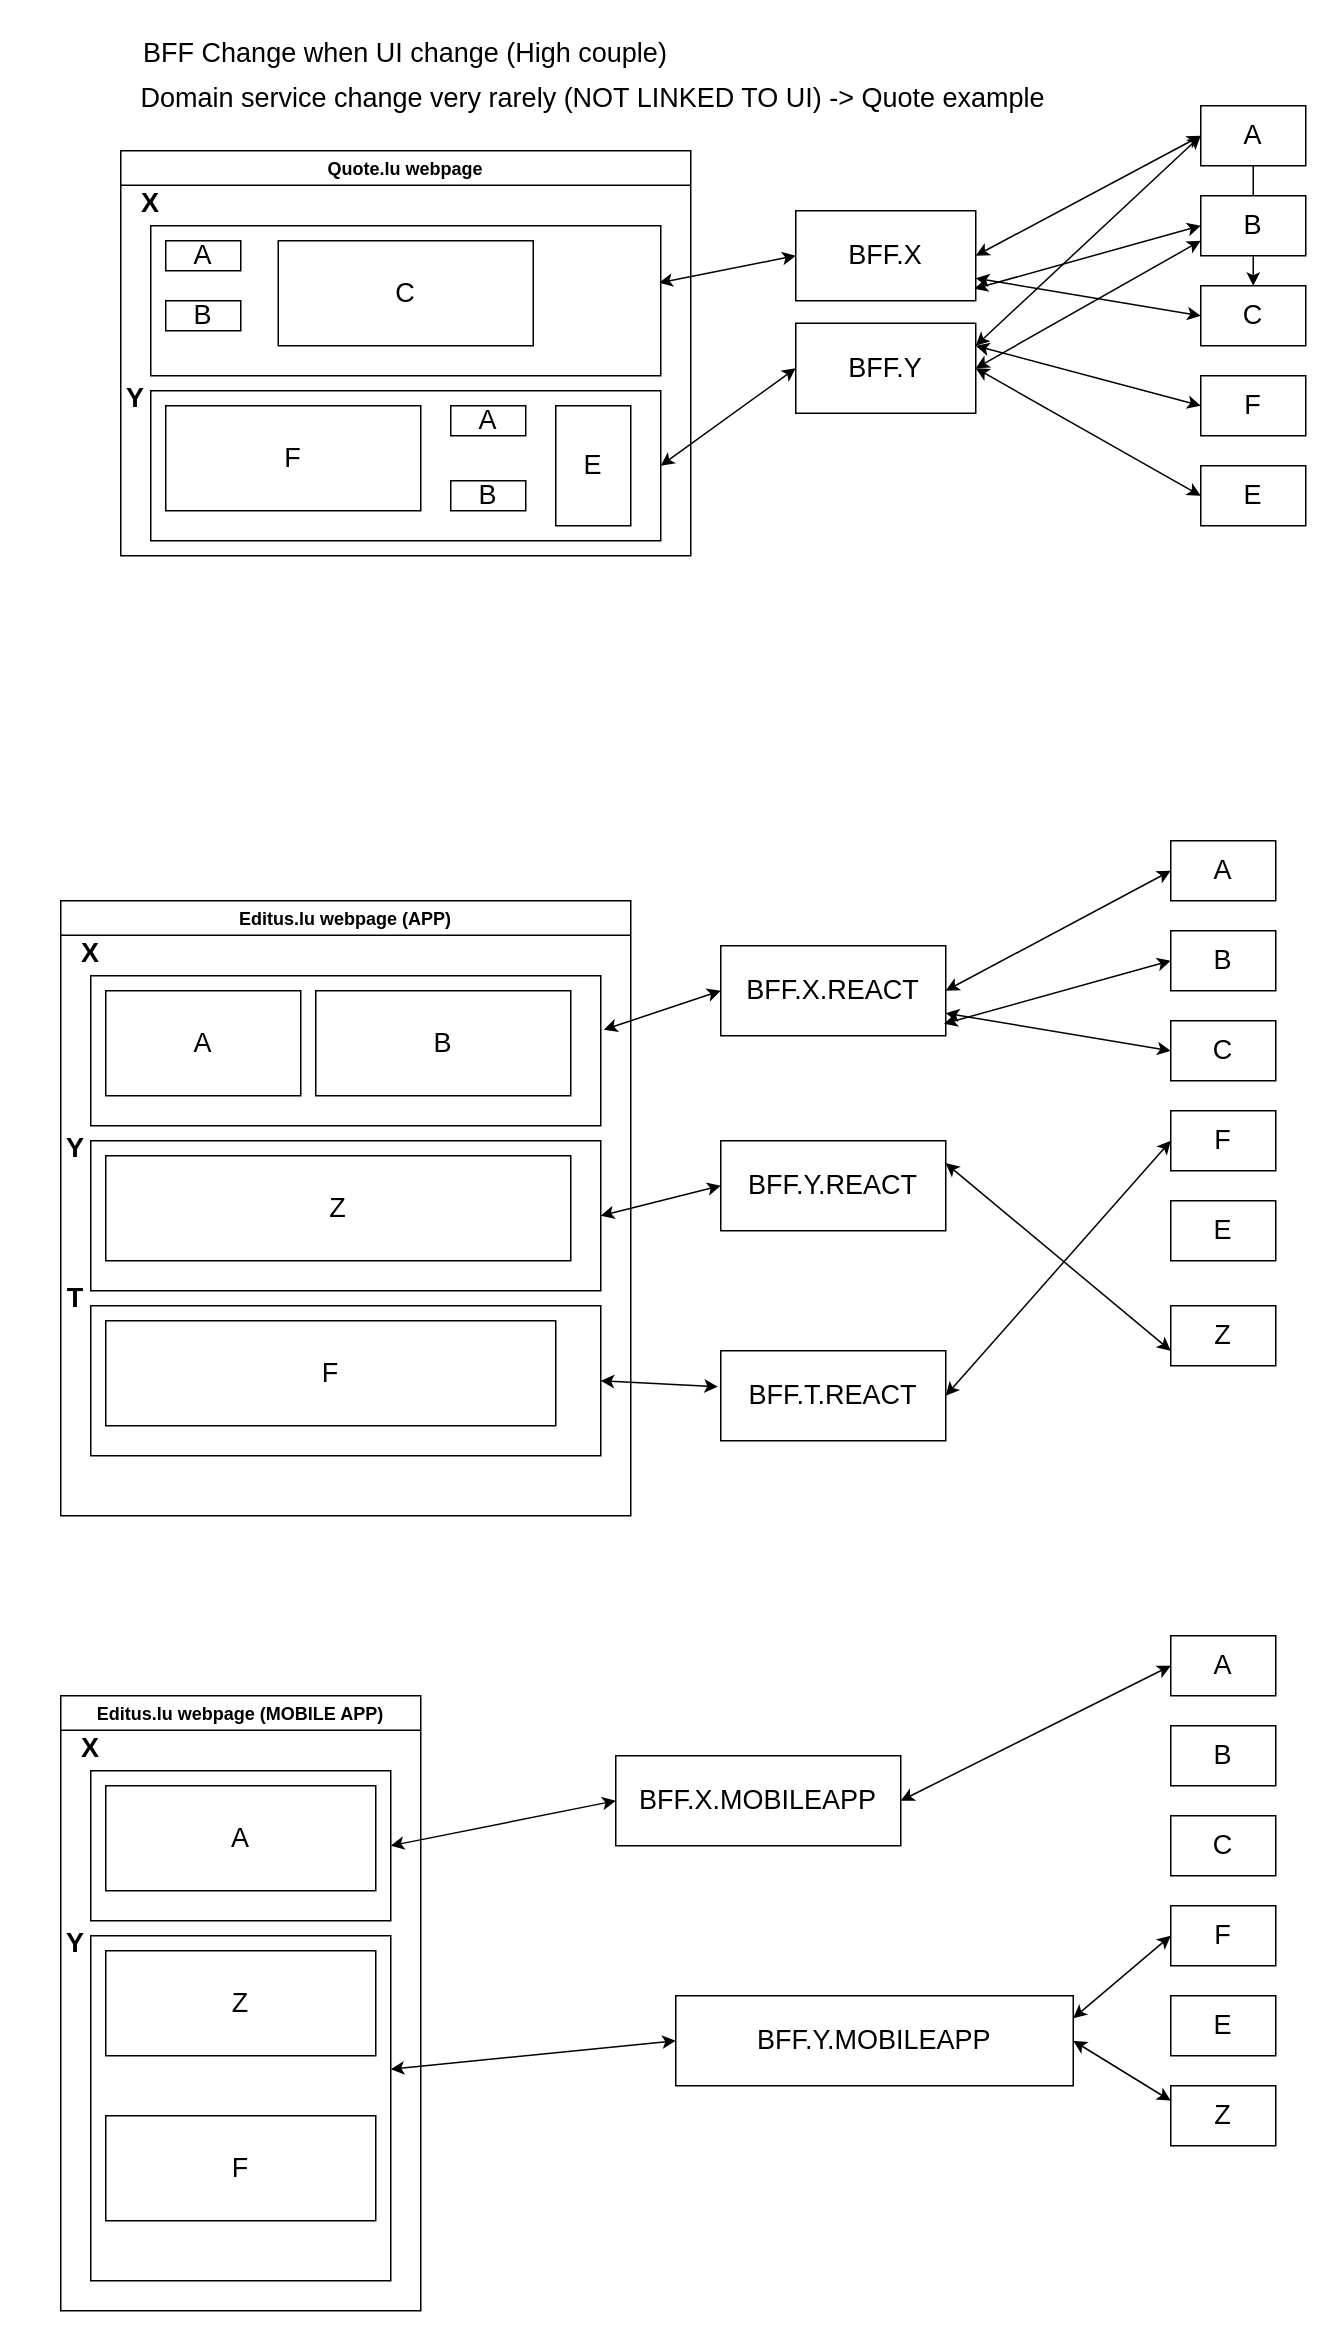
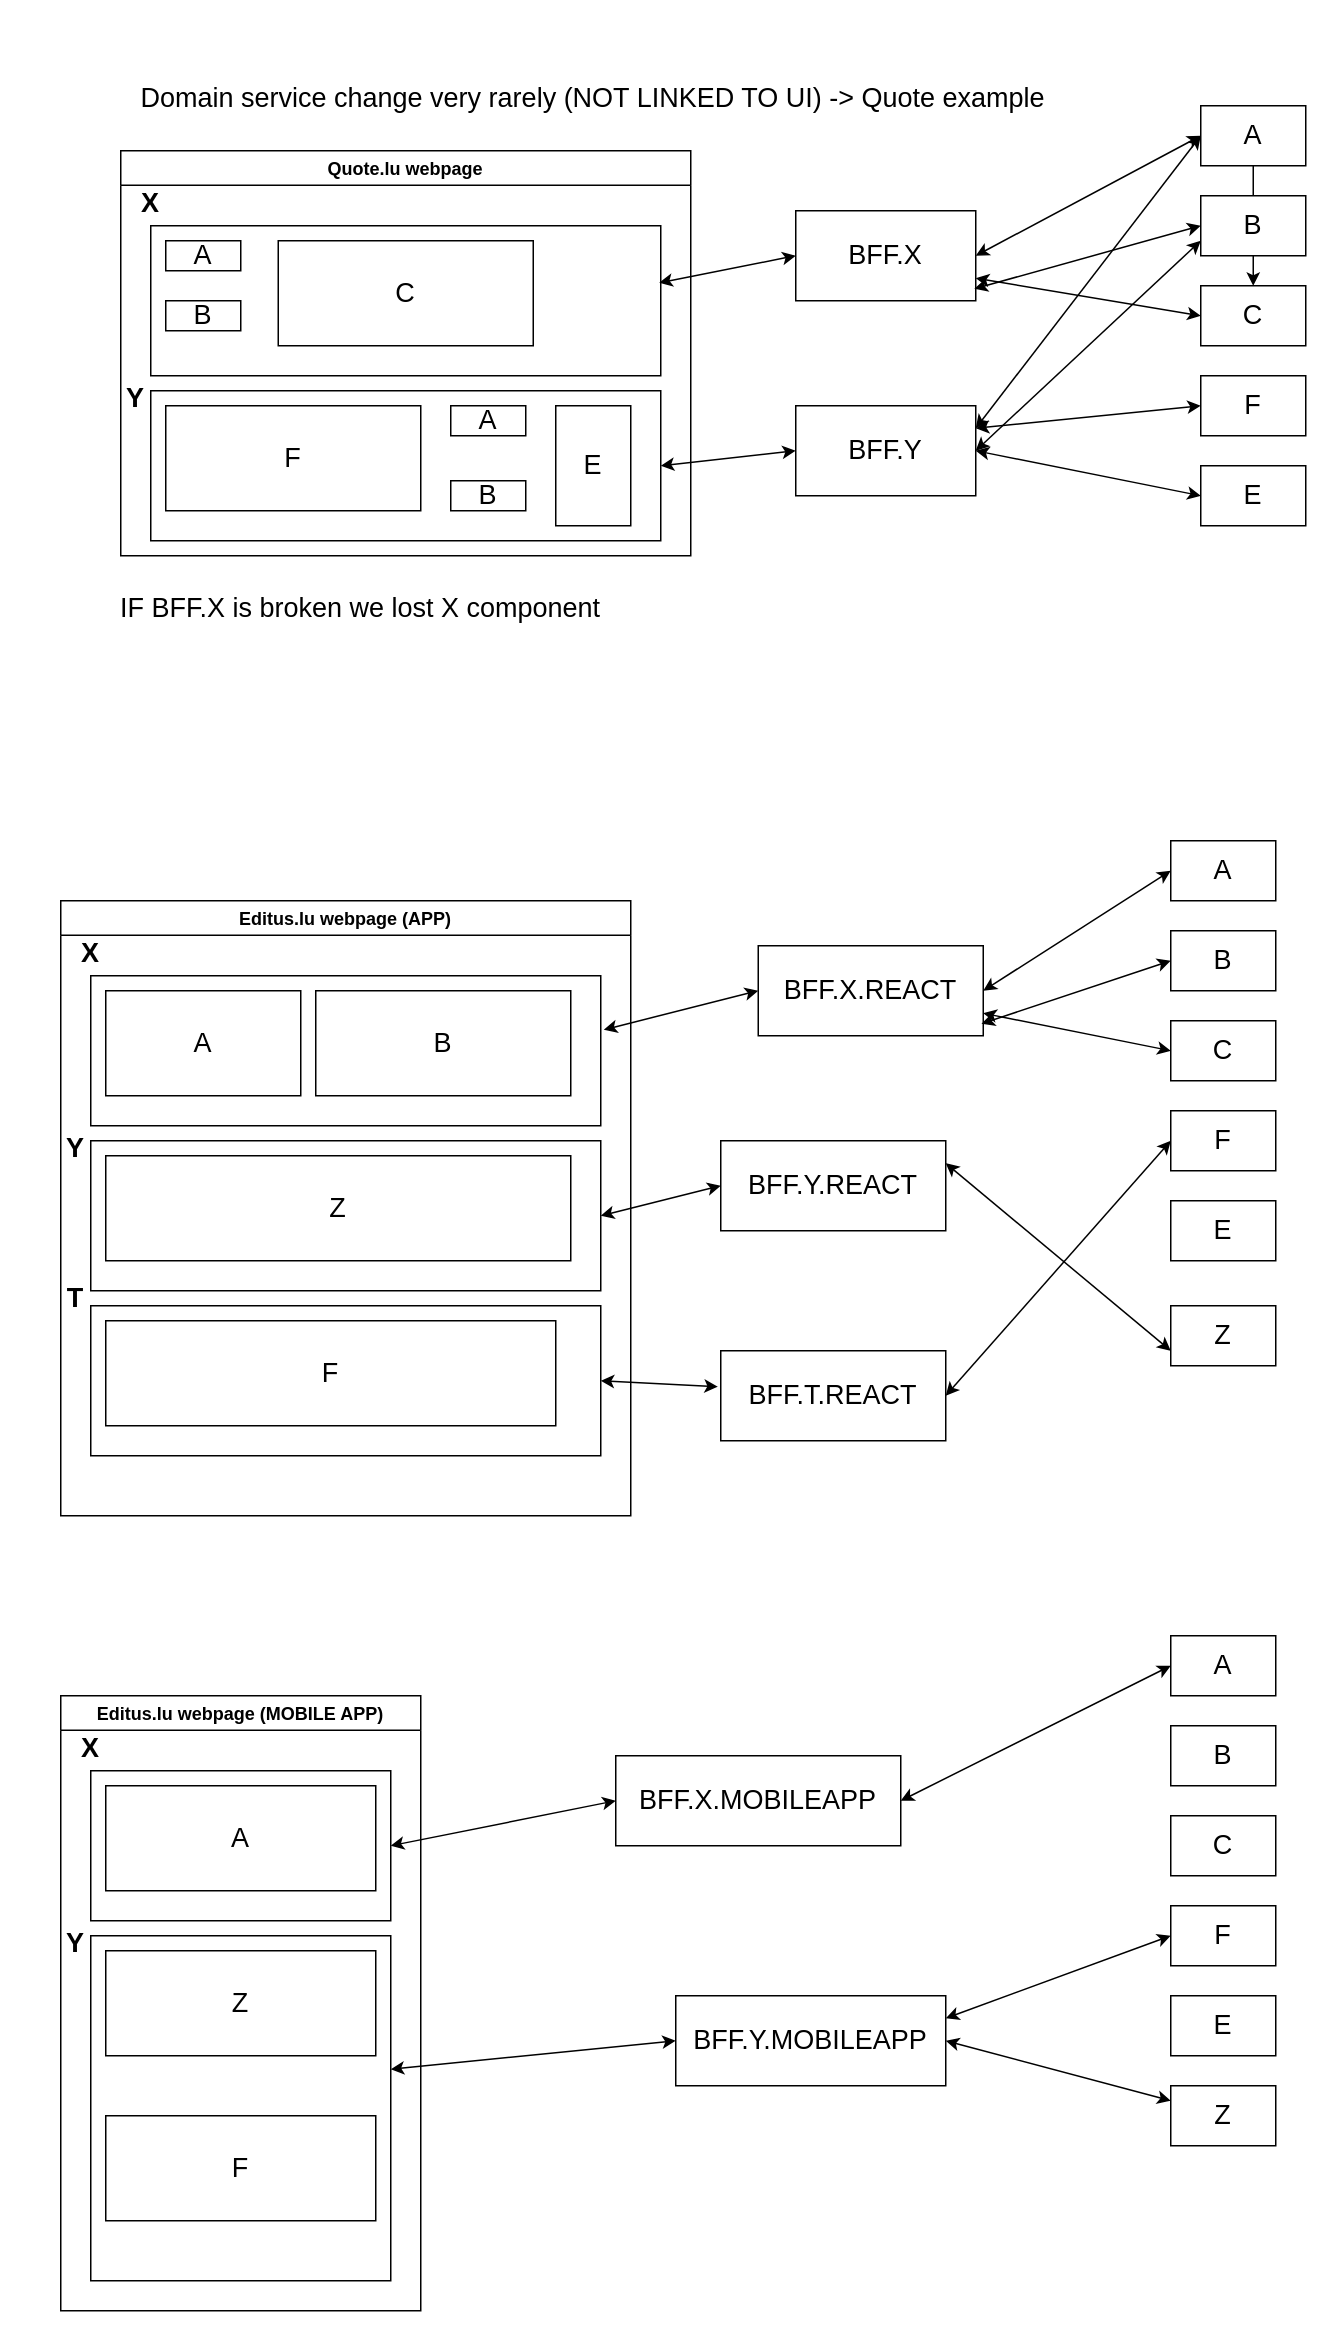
- <mxCell id="58" value="BFF Change when UI change (High couple)" style="text;html=1;strokeColor=none;fillColor=none;align=center;verticalAlign=middle;whiteSpace=wrap;rounded=0;fontSize=18;" parent="1" vertex="1"><mxGeometry x="70" y="20" width="400" height="30" as="geometry" /></mxCell>
- <mxCell id="15" value="BFF.Y" style="rounded=0;whiteSpace=wrap;html=1;fontSize=18;" parent="1" vertex="1"><mxGeometry x="530" y="215" width="120" height="60" as="geometry" /></mxCell>
+ <mxCell id="15" value="BFF.Y" style="rounded=0;whiteSpace=wrap;html=1;fontSize=18;" parent="1" vertex="1"><mxGeometry x="530" y="270" width="120" height="60" as="geometry" /></mxCell>
+ <mxCell id="60" value="IF BFF.X is broken we lost X component" style="text;html=1;strokeColor=none;fillColor=none;align=center;verticalAlign=middle;whiteSpace=wrap;rounded=0;fontSize=18;" parent="1" vertex="1"><mxGeometry x="40" y="390" width="400" height="30" as="geometry" /></mxCell>
- <mxCell id="31" value="BFF.X.REACT" style="rounded=0;whiteSpace=wrap;html=1;fontSize=18;" parent="1" vertex="1"><mxGeometry x="480" y="630" width="150" height="60" as="geometry" /></mxCell>
+ <mxCell id="31" value="BFF.X.REACT" style="rounded=0;whiteSpace=wrap;html=1;fontSize=18;" parent="1" vertex="1"><mxGeometry x="505" y="630" width="150" height="60" as="geometry" /></mxCell>
- <mxCell id="62" value="BFF.Y.MOBILEAPP" style="rounded=0;whiteSpace=wrap;html=1;fontSize=18;" parent="1" vertex="1"><mxGeometry x="450" y="1330" width="265" height="60" as="geometry" /></mxCell>
+ <mxCell id="62" value="BFF.Y.MOBILEAPP" style="rounded=0;whiteSpace=wrap;html=1;fontSize=18;" parent="1" vertex="1"><mxGeometry x="450" y="1330" width="180" height="60" as="geometry" /></mxCell>
